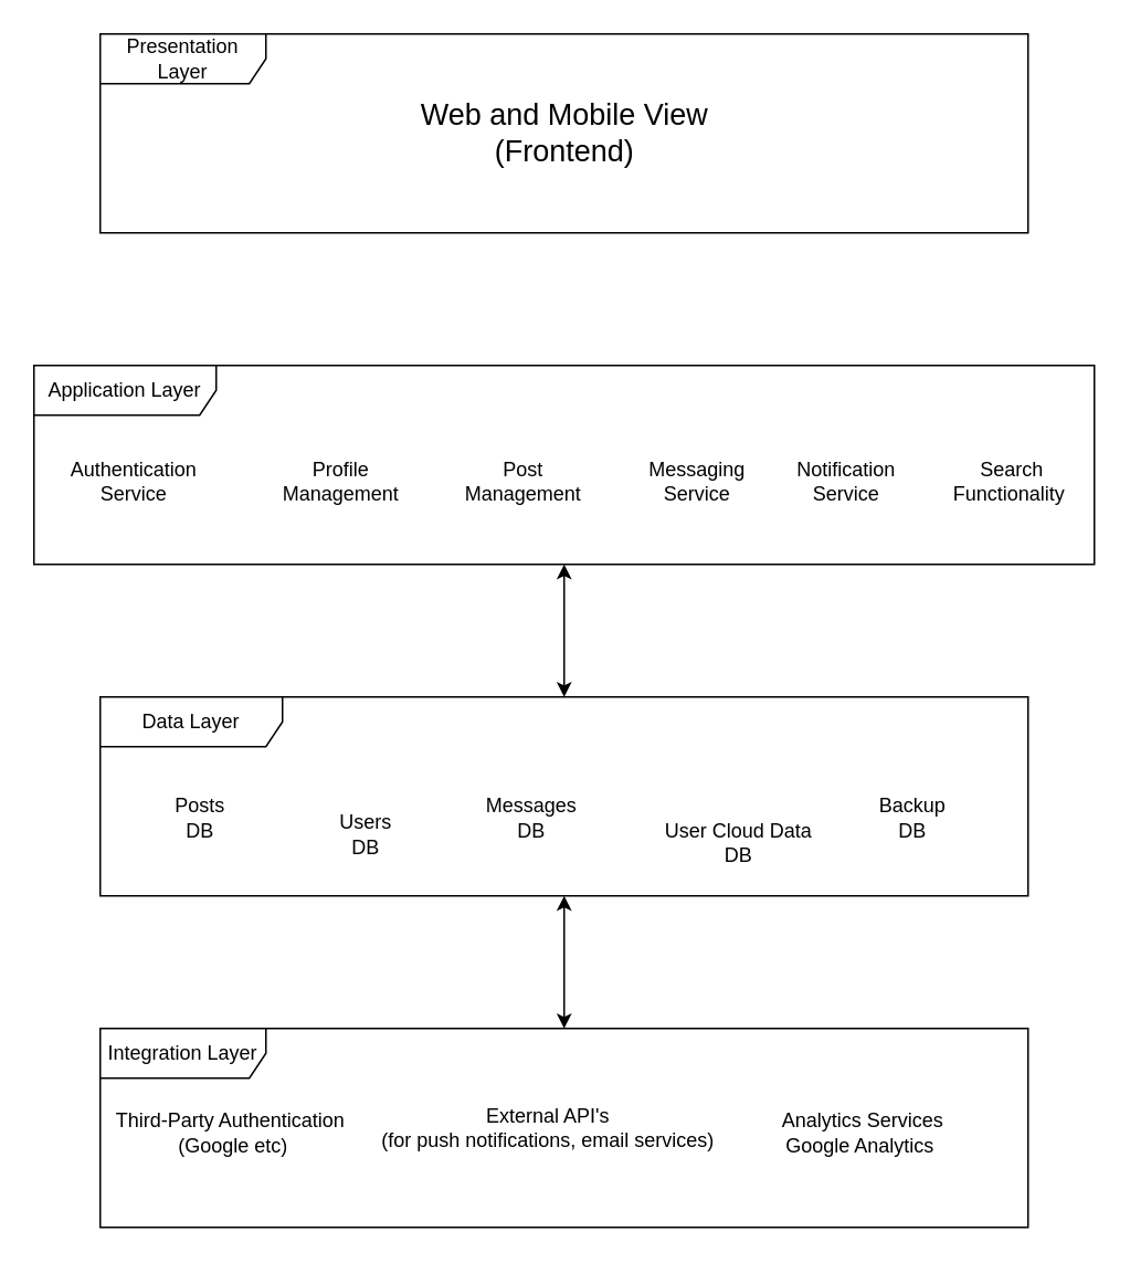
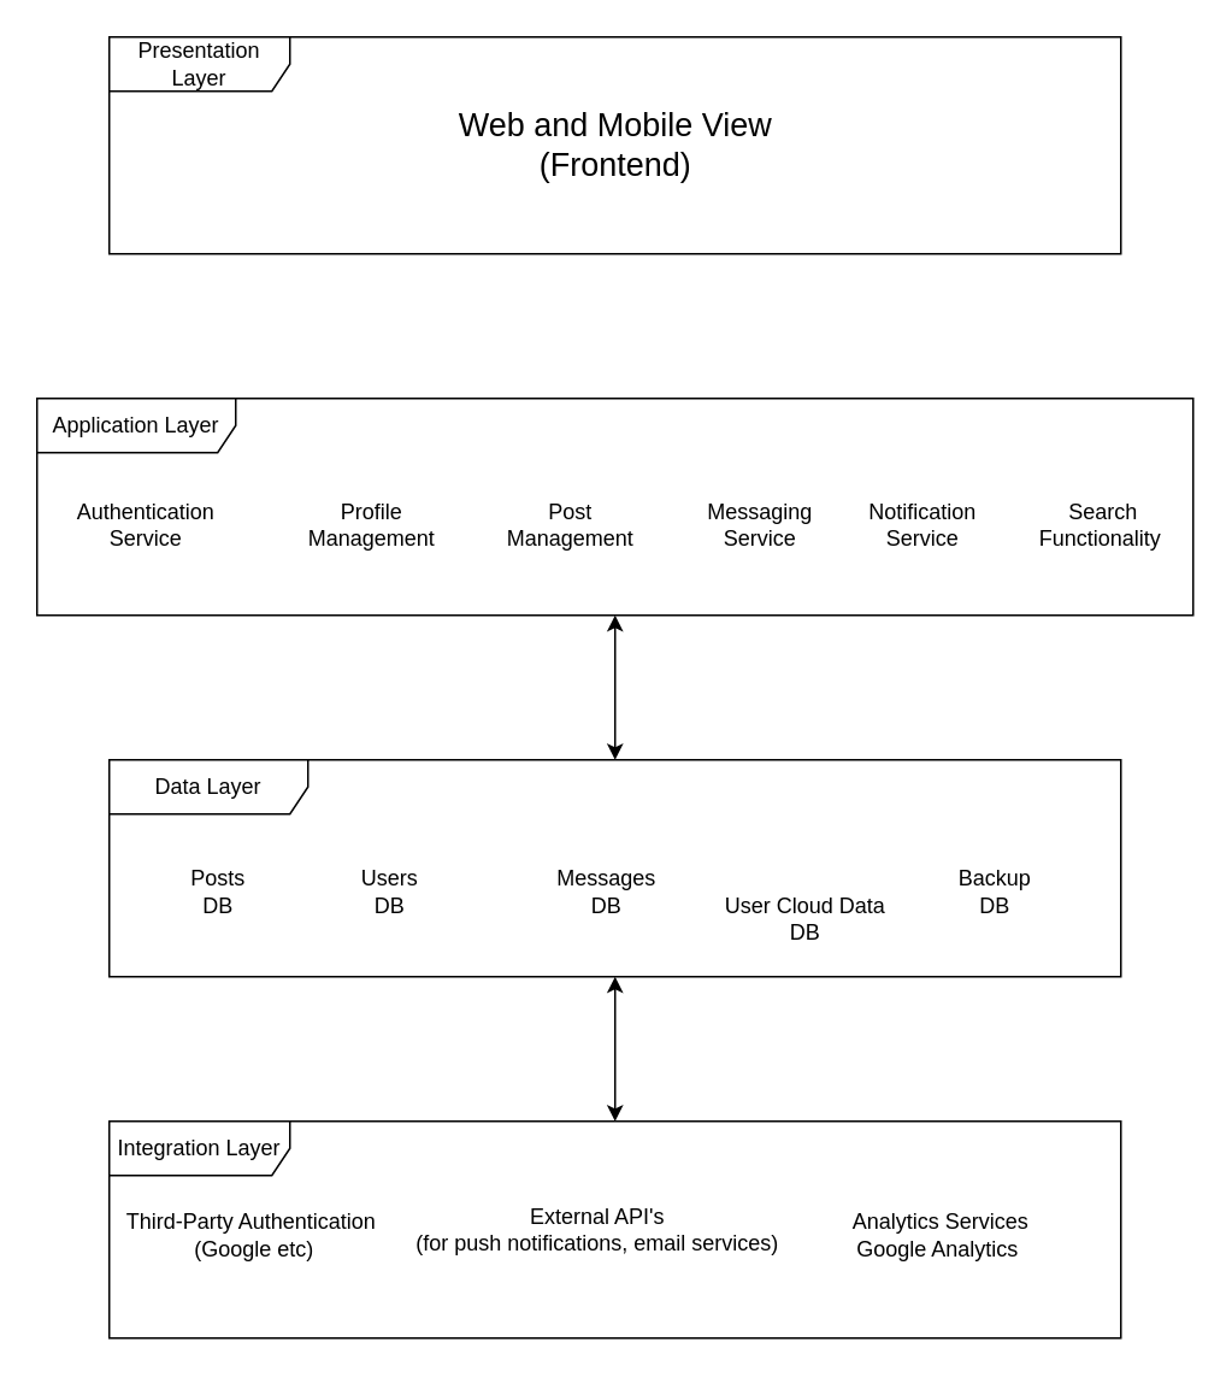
- <mxCell id="13" value="Messages&lt;div&gt;DB&lt;/div&gt;" style="text;html=1;align=center;verticalAlign=middle;resizable=0;points=[];autosize=1;strokeColor=none;fillColor=none;fontFamily=Helvetica;fontSize=12;fontColor=default;" vertex="1" parent="1"><mxGeometry x="280" y="473" width="80" height="40" as="geometry" /></mxCell>
+ <mxCell id="13" value="Messages&lt;div&gt;DB&lt;/div&gt;" style="text;html=1;align=center;verticalAlign=middle;resizable=0;points=[];autosize=1;strokeColor=none;fillColor=none;fontFamily=Helvetica;fontSize=12;fontColor=default;" vertex="1" parent="1"><mxGeometry x="295" y="473" width="80" height="40" as="geometry" /></mxCell>
- <mxCell id="12" value="Users&lt;div&gt;DB&lt;/div&gt;" style="text;html=1;align=center;verticalAlign=middle;resizable=0;points=[];autosize=1;strokeColor=none;fillColor=none;fontFamily=Helvetica;fontSize=12;fontColor=default;" vertex="1" parent="1"><mxGeometry x="195" y="483" width="50" height="40" as="geometry" /></mxCell>
+ <mxCell id="12" value="Users&lt;div&gt;DB&lt;/div&gt;" style="text;html=1;align=center;verticalAlign=middle;resizable=0;points=[];autosize=1;strokeColor=none;fillColor=none;fontFamily=Helvetica;fontSize=12;fontColor=default;" vertex="1" parent="1"><mxGeometry x="190" y="473" width="50" height="40" as="geometry" /></mxCell>
